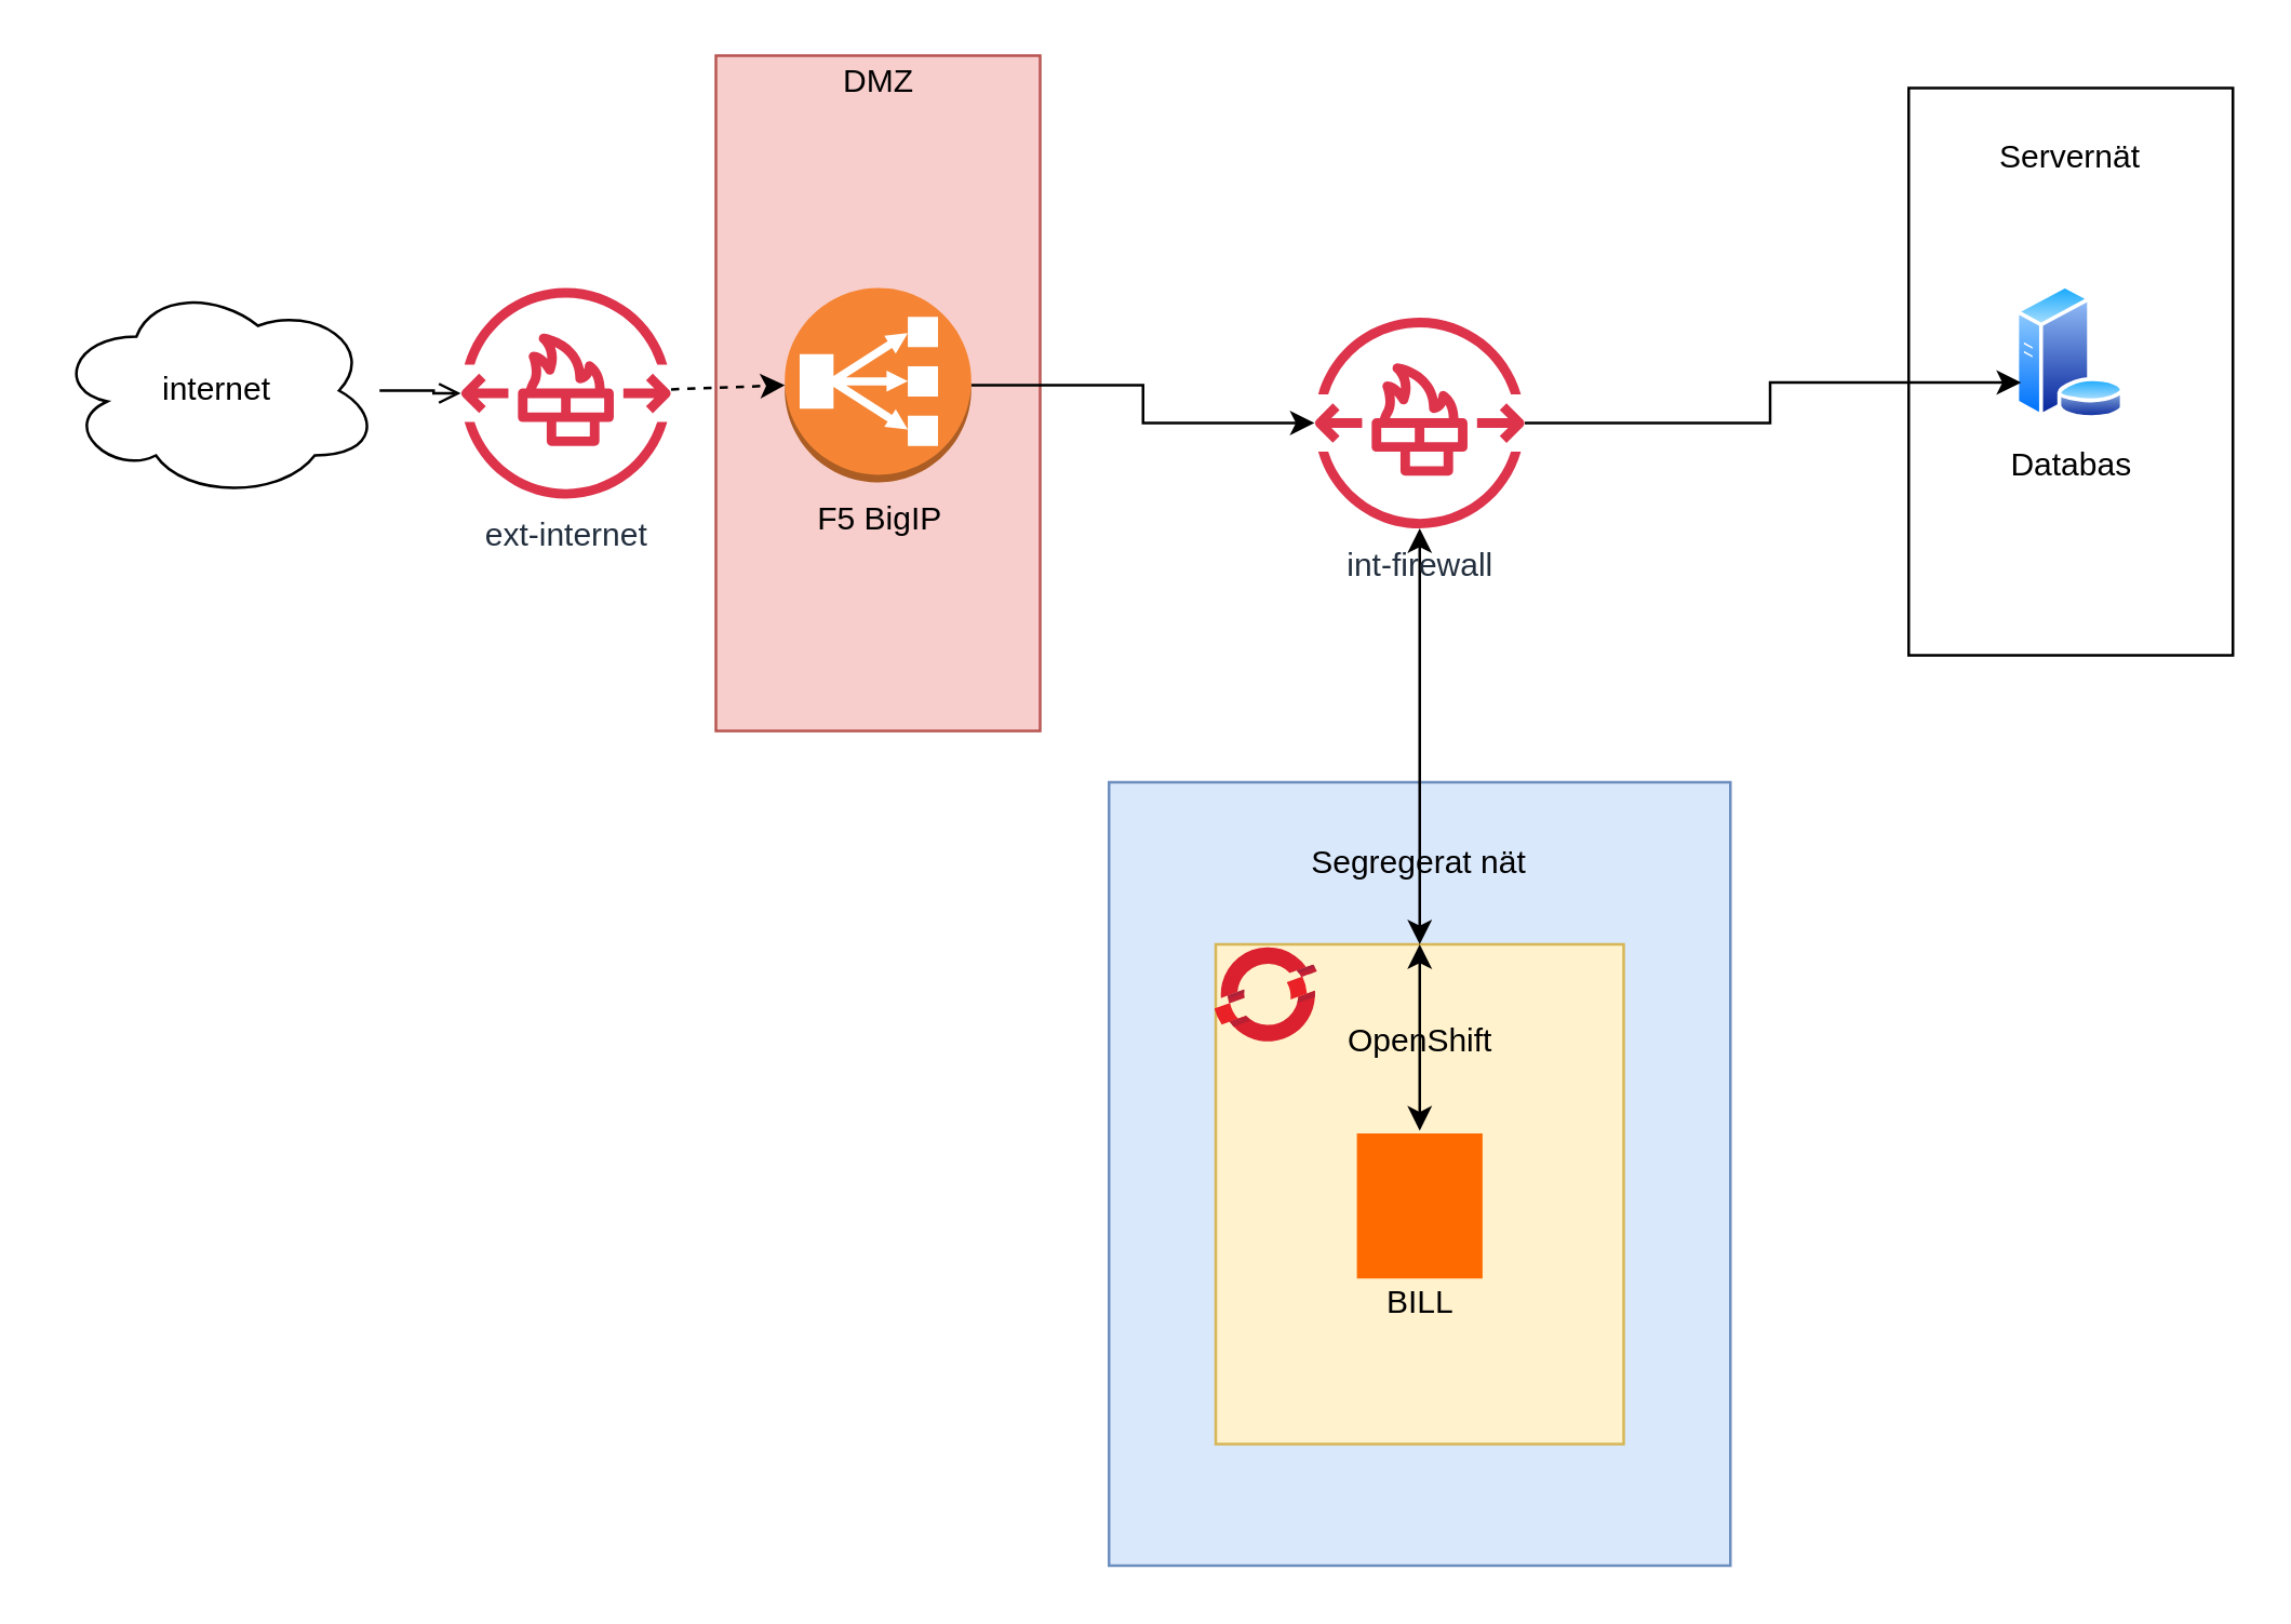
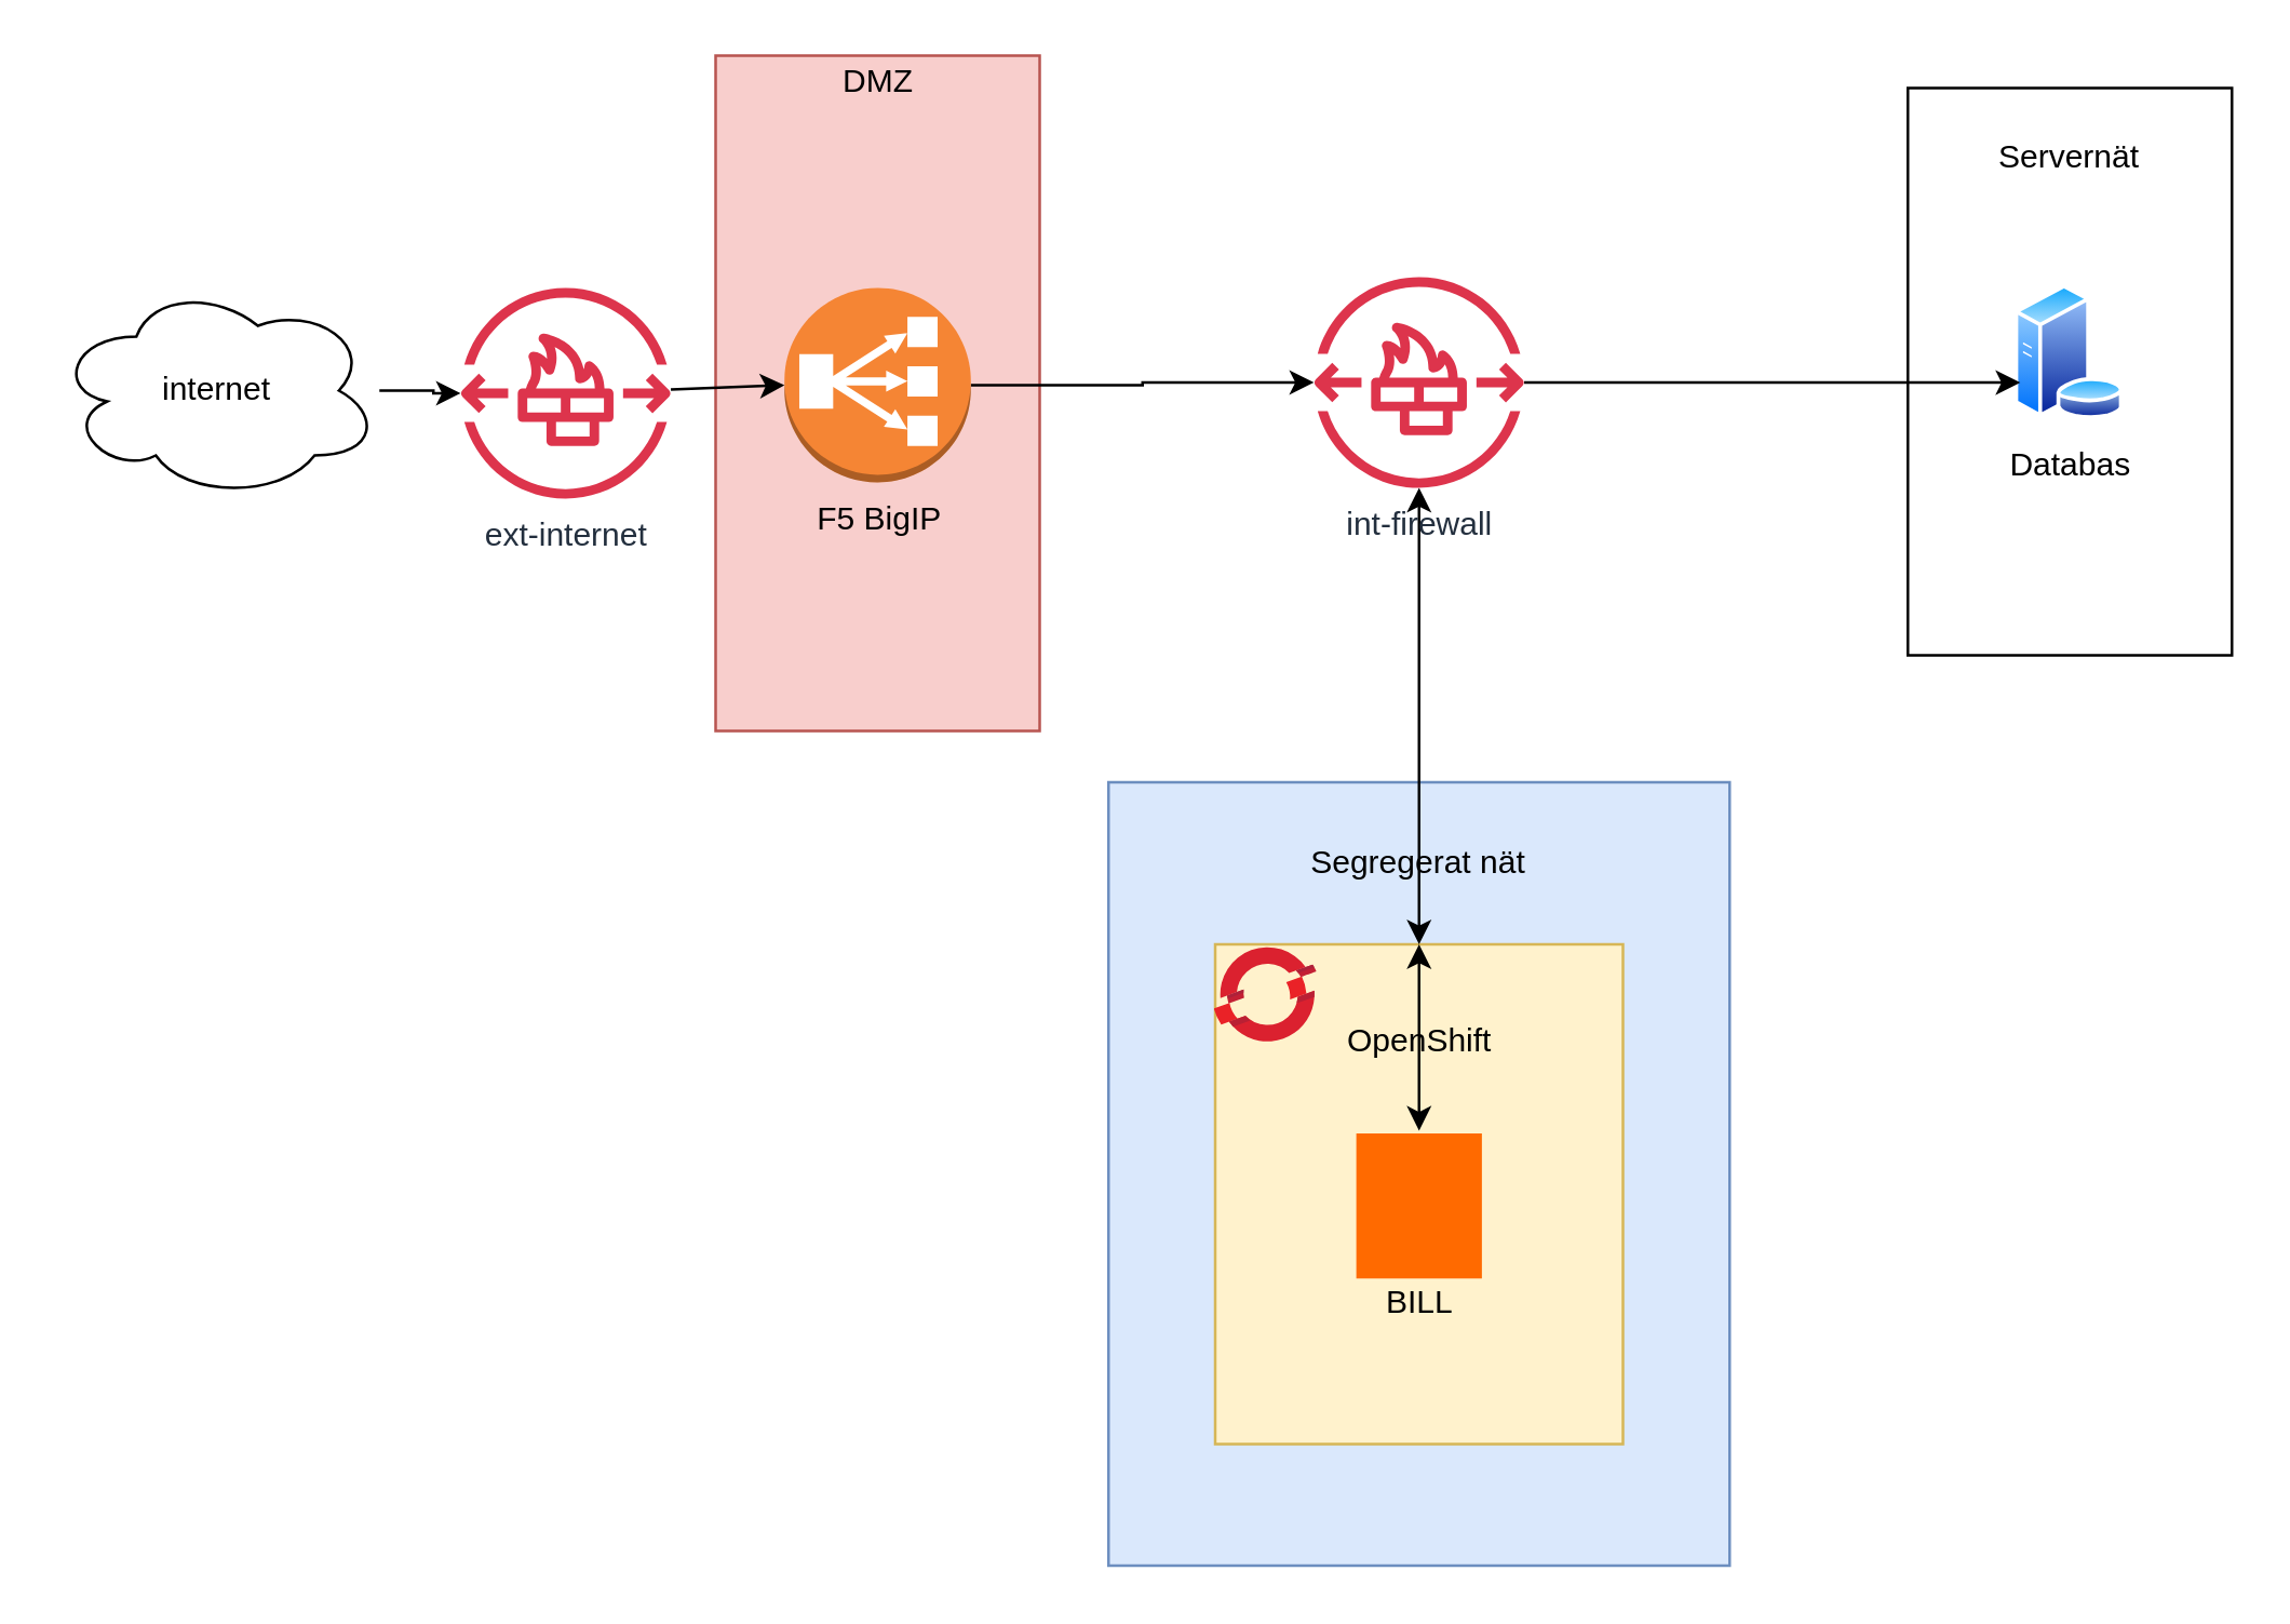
- <mxCell id="17" style="rounded=0;orthogonalLoop=1;jettySize=auto;html=1;entryX=0;entryY=0.5;entryDx=0;entryDy=0;entryPerimeter=0;dashed=1;" edge="1" parent="1" source="2" target="7"><mxGeometry relative="1" as="geometry" /></mxCell>
+ <mxCell id="17" style="rounded=0;orthogonalLoop=1;jettySize=auto;html=1;entryX=0;entryY=0.5;entryDx=0;entryDy=0;entryPerimeter=0;" edge="1" parent="1" source="2" target="7"><mxGeometry relative="1" as="geometry" /></mxCell>
- <mxCell id="3" style="edgeStyle=orthogonalEdgeStyle;rounded=0;orthogonalLoop=1;jettySize=auto;html=1;endArrow=open;" edge="1" parent="1" source="4" target="2"><mxGeometry relative="1" as="geometry" /></mxCell>
+ <mxCell id="3" style="edgeStyle=orthogonalEdgeStyle;rounded=0;orthogonalLoop=1;jettySize=auto;html=1;" edge="1" parent="1" source="4" target="2"><mxGeometry relative="1" as="geometry" /></mxCell>
- <mxCell id="24" value="int-firewall" style="sketch=0;outlineConnect=0;fontColor=#232F3E;gradientColor=none;fillColor=#DD344C;strokeColor=none;dashed=0;verticalLabelPosition=bottom;verticalAlign=top;align=center;html=1;fontSize=12;fontStyle=0;aspect=fixed;pointerEvents=1;shape=mxgraph.aws4.network_firewall_endpoints;" vertex="1" parent="1"><mxGeometry x="486" y="117" width="78" height="78" as="geometry" /></mxCell>
+ <mxCell id="24" value="int-firewall" style="sketch=0;outlineConnect=0;fontColor=#232F3E;gradientColor=none;fillColor=#DD344C;strokeColor=none;dashed=0;verticalLabelPosition=bottom;verticalAlign=top;align=center;html=1;fontSize=12;fontStyle=0;aspect=fixed;pointerEvents=1;shape=mxgraph.aws4.network_firewall_endpoints;" vertex="1" parent="1"><mxGeometry x="486" y="102" width="78" height="78" as="geometry" /></mxCell>
